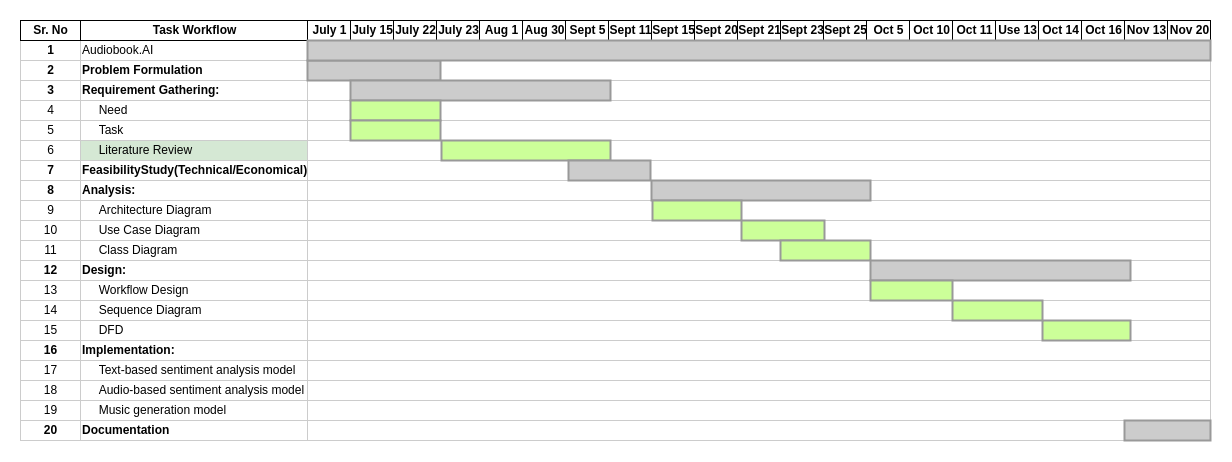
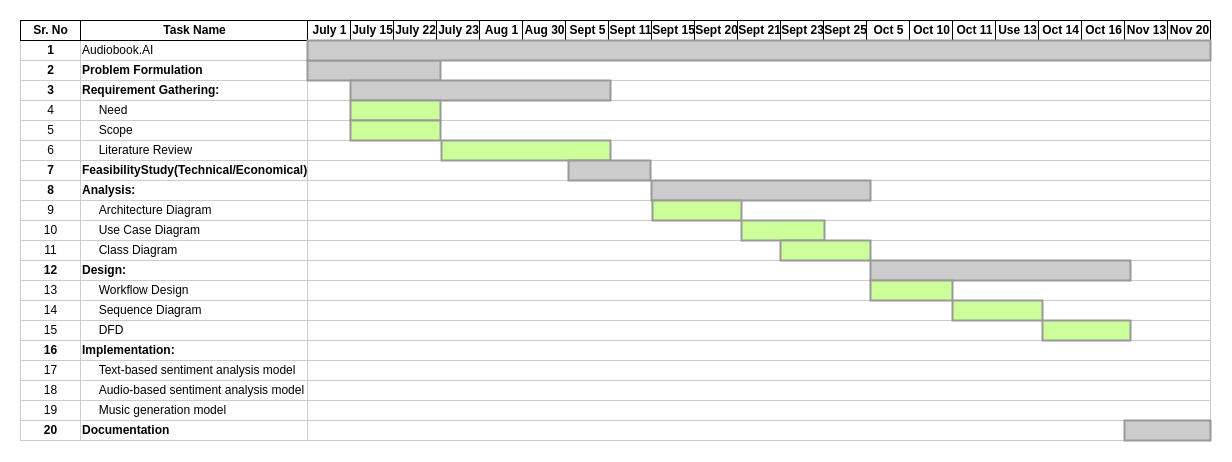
- <mxCell id="8" value="&lt;b&gt;Task Workflow&lt;/b&gt;" style="strokeWidth=1;fontStyle=0;html=1;" parent="1" vertex="1"><mxGeometry x="80" y="20" width="227" height="20" as="geometry" /></mxCell>
+ <mxCell id="8" value="&lt;b&gt;Task Name&lt;/b&gt;" style="strokeWidth=1;fontStyle=0;html=1;" parent="1" vertex="1"><mxGeometry x="80" y="20" width="227" height="20" as="geometry" /></mxCell>
- <mxCell id="6" value="&amp;nbsp; &amp;nbsp; &amp;nbsp;Task" style="align=left;strokeColor=#CCCCCC;html=1;" parent="1" vertex="1"><mxGeometry x="80" y="120" width="227" height="20" as="geometry" /></mxCell>
+ <mxCell id="6" value="&amp;nbsp; &amp;nbsp; &amp;nbsp;Scope" style="align=left;strokeColor=#CCCCCC;html=1;" parent="1" vertex="1"><mxGeometry x="80" y="120" width="227" height="20" as="geometry" /></mxCell>
- <mxCell id="7" value="&amp;nbsp; &amp;nbsp; &amp;nbsp;Literature Review" style="align=left;strokeColor=#CCCCCC;html=1;fillColor=#d5e8d4;" parent="1" vertex="1"><mxGeometry x="80" y="140" width="227" height="20" as="geometry" /></mxCell>
+ <mxCell id="7" value="&amp;nbsp; &amp;nbsp; &amp;nbsp;Literature Review" style="align=left;strokeColor=#CCCCCC;html=1;" parent="1" vertex="1"><mxGeometry x="80" y="140" width="227" height="20" as="geometry" /></mxCell>
